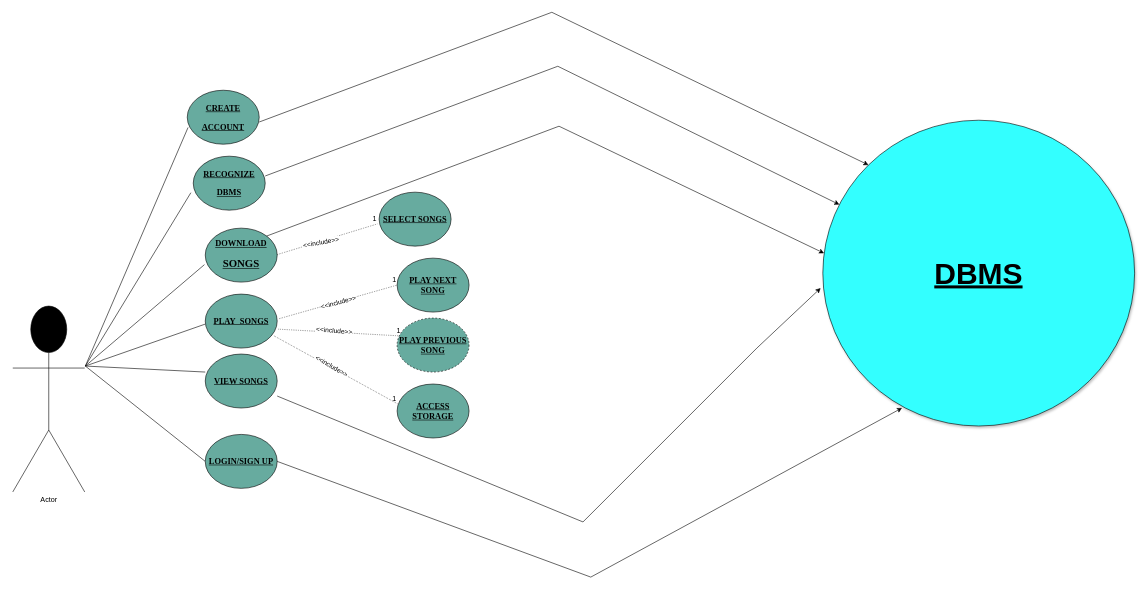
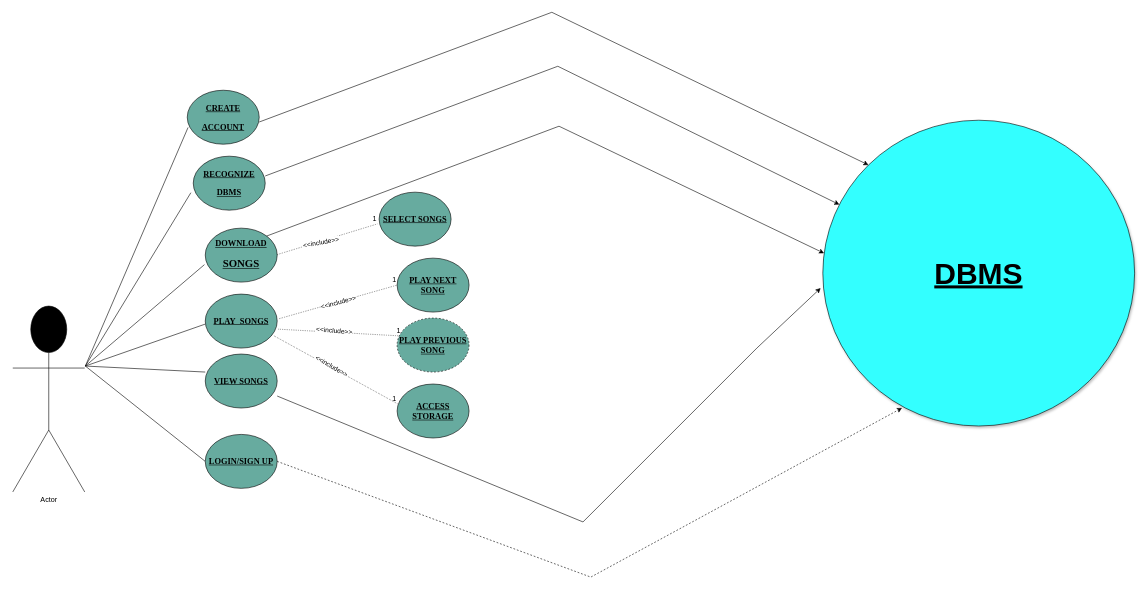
- <mxCell id="32" value="" style="endArrow=classic;html=1;rounded=0;entryX=0.254;entryY=0.941;entryDx=0;entryDy=0;entryPerimeter=0;exitX=1;exitY=0.5;exitDx=0;exitDy=0;" parent="1" target="36" edge="1" source="14"><mxGeometry width="50" height="50" relative="1" as="geometry"><mxPoint x="481" y="970" as="sourcePoint" /><mxPoint x="1471" y="710" as="targetPoint" /><Array as="points"><mxPoint x="984" y="962" /></Array></mxGeometry></mxCell>
+ <mxCell id="32" value="" style="endArrow=classic;html=1;rounded=0;entryX=0.254;entryY=0.941;entryDx=0;entryDy=0;entryPerimeter=0;exitX=1;exitY=0.5;exitDx=0;exitDy=0;dashed=1;" parent="1" target="36" edge="1" source="14"><mxGeometry width="50" height="50" relative="1" as="geometry"><mxPoint x="481" y="970" as="sourcePoint" /><mxPoint x="1471" y="710" as="targetPoint" /><Array as="points"><mxPoint x="984" y="962" /></Array></mxGeometry></mxCell>
